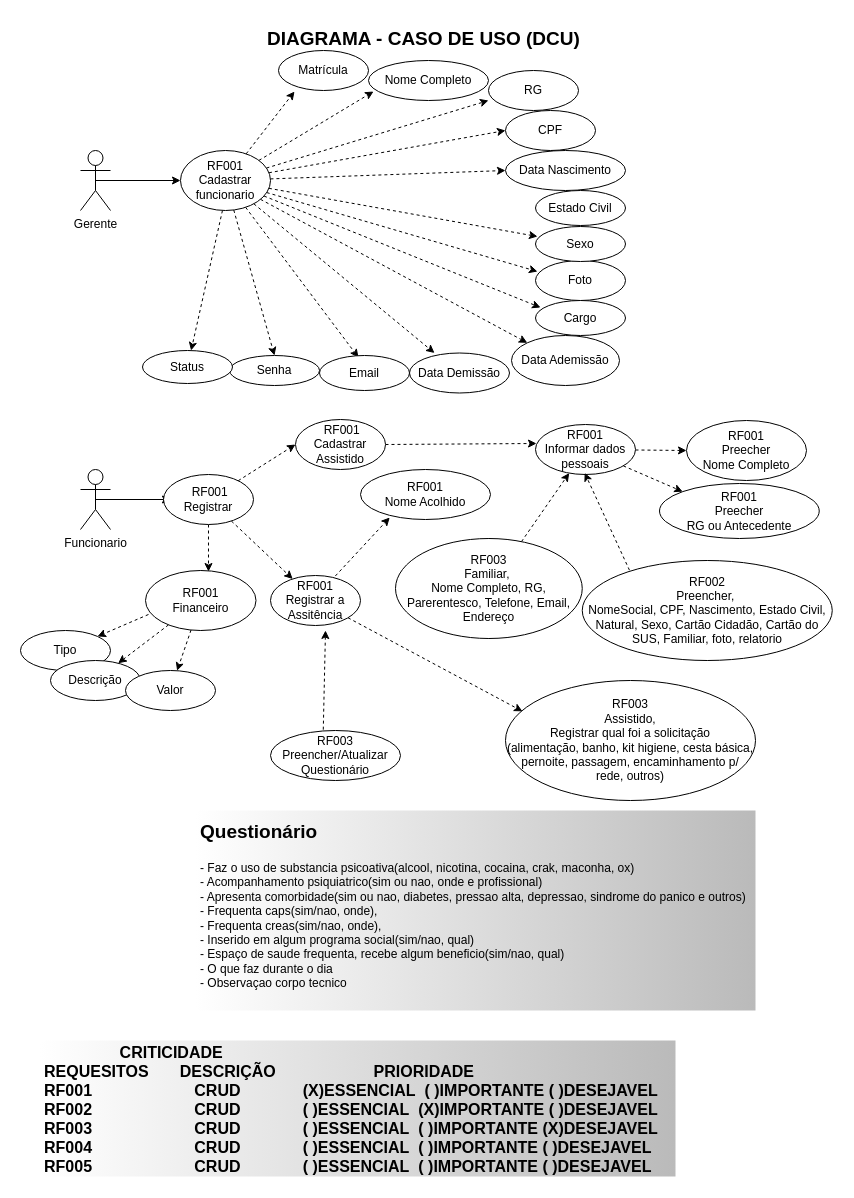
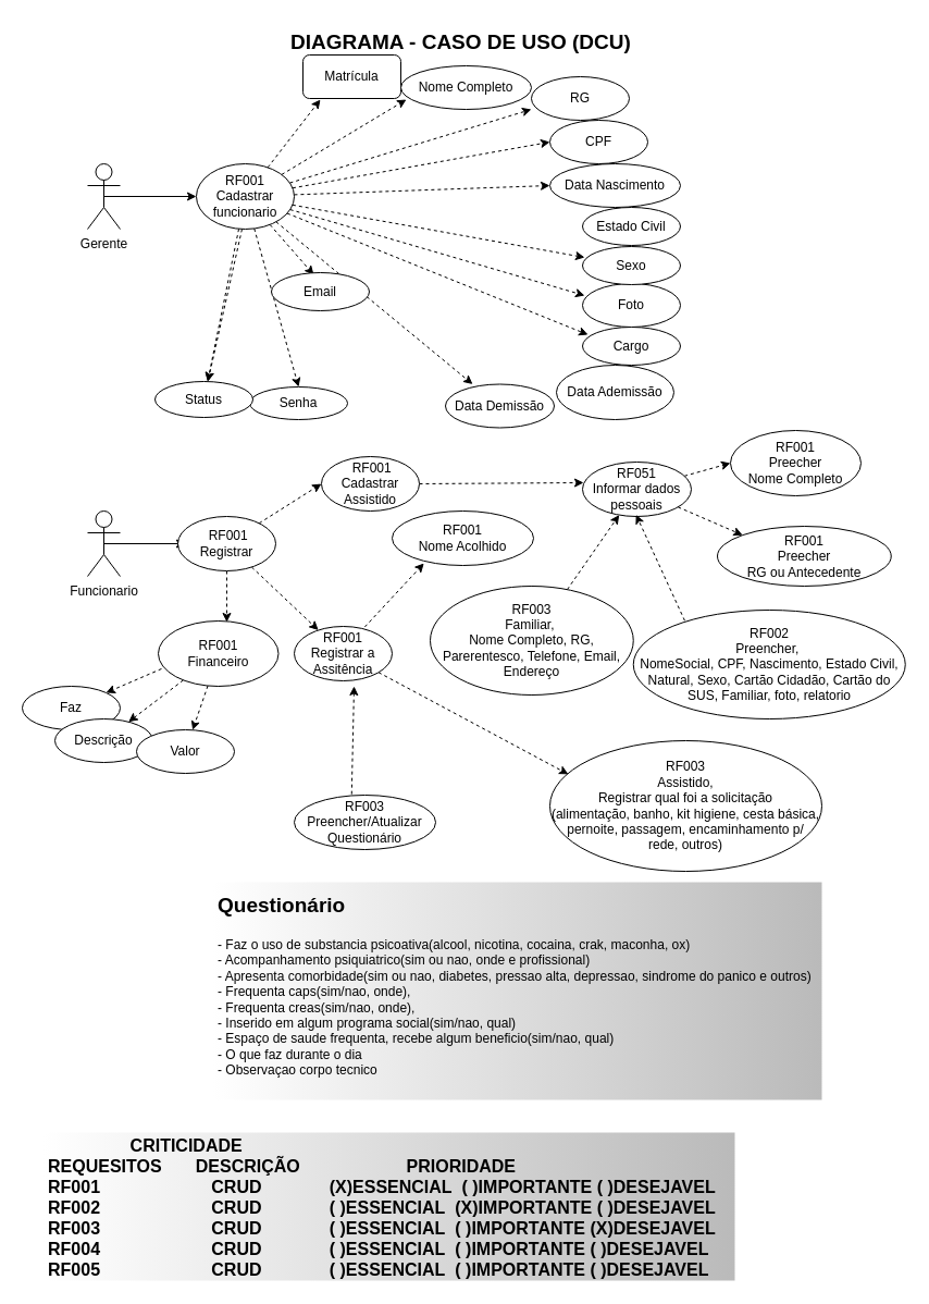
- <mxCell id="30" value="Matrícula" style="ellipse;whiteSpace=wrap;html=1;" parent="1" vertex="1"><mxGeometry x="278" y="50" width="90" height="40" as="geometry" /></mxCell>
+ <mxCell id="30" value="Matrícula" style="whiteSpace=wrap;html=1;rounded=1;" parent="1" vertex="1"><mxGeometry x="278" y="50" width="90" height="40" as="geometry" /></mxCell>
- <mxCell id="20" style="edgeStyle=none;rounded=0;orthogonalLoop=1;jettySize=auto;html=1;entryX=0;entryY=0;entryDx=0;entryDy=0;dashed=1;" edge="1" parent="1" source="21" target="50"><mxGeometry relative="1" as="geometry" /></mxCell>
+ <mxCell id="20" style="edgeStyle=none;rounded=0;orthogonalLoop=1;jettySize=auto;html=1;dashed=1;" edge="1" parent="1" source="21" target="52"><mxGeometry relative="1" as="geometry" /></mxCell>
- <mxCell id="51" value="Email" style="ellipse;whiteSpace=wrap;html=1;" parent="1" vertex="1"><mxGeometry x="319" y="355" width="90" height="35" as="geometry" /></mxCell>
+ <mxCell id="51" value="Email" style="ellipse;whiteSpace=wrap;html=1;" parent="1" vertex="1"><mxGeometry x="249" y="250" width="90" height="35" as="geometry" /></mxCell>
- <mxCell id="7" value="RF001&lt;br&gt;Informar dados pessoais" style="ellipse;whiteSpace=wrap;html=1;" parent="1" vertex="1"><mxGeometry x="535" y="424" width="100" height="50" as="geometry" /></mxCell>
+ <mxCell id="7" value="RF051&lt;br&gt;Informar dados pessoais" style="ellipse;whiteSpace=wrap;html=1;" parent="1" vertex="1"><mxGeometry x="535" y="424" width="100" height="50" as="geometry" /></mxCell>
- <mxCell id="28" value="RF001&lt;br&gt;Preecher&lt;br&gt;Nome Completo" style="ellipse;whiteSpace=wrap;html=1;" parent="1" vertex="1"><mxGeometry x="686" y="420" width="120" height="60" as="geometry" /></mxCell>
+ <mxCell id="28" value="RF001&lt;br&gt;Preecher&lt;br&gt;Nome Completo" style="ellipse;whiteSpace=wrap;html=1;" parent="1" vertex="1"><mxGeometry x="671" y="395" width="120" height="60" as="geometry" /></mxCell>
- <mxCell id="32" value="Tipo" style="ellipse;whiteSpace=wrap;html=1;" parent="1" vertex="1"><mxGeometry x="20" y="630" width="90" height="40" as="geometry" /></mxCell>
+ <mxCell id="32" value="Faz" style="ellipse;whiteSpace=wrap;html=1;" parent="1" vertex="1"><mxGeometry x="20" y="630" width="90" height="40" as="geometry" /></mxCell>
